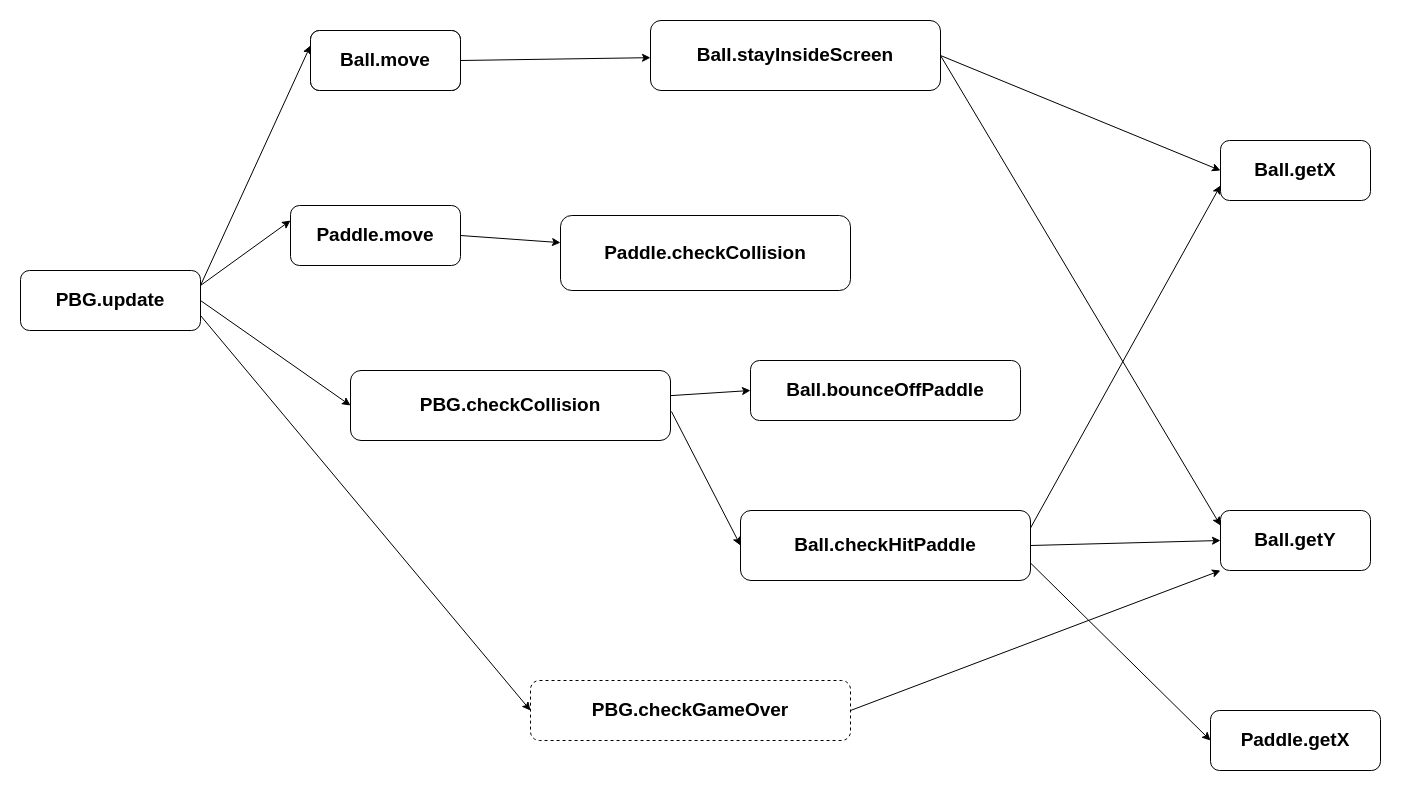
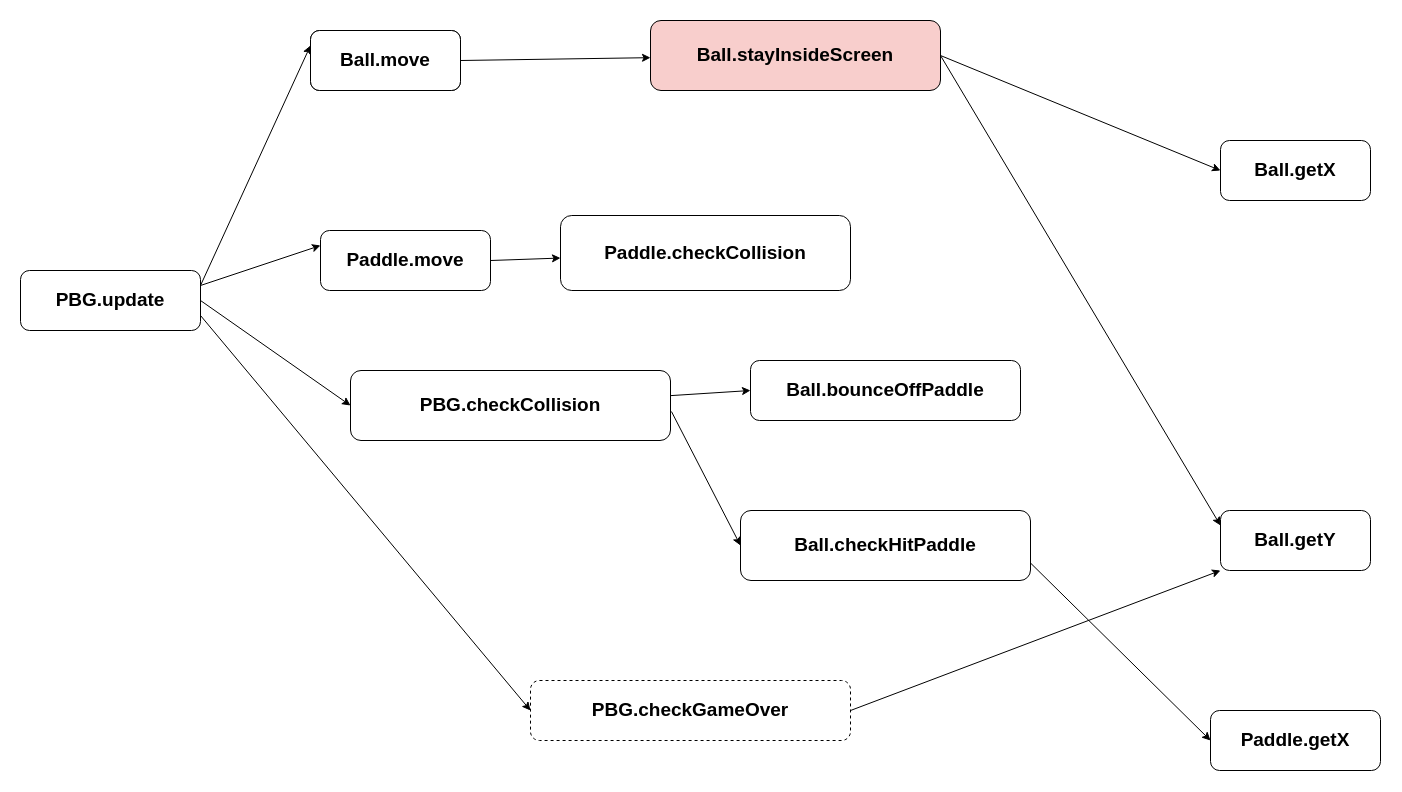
- <mxCell id="12" value="&lt;b style=&quot;&quot;&gt;&lt;font style=&quot;font-size: 19px;&quot;&gt;Ball.stayInsideScreen&lt;/font&gt;&lt;font style=&quot;font-size: 15px;&quot;&gt;&lt;br&gt;&lt;/font&gt;&lt;/b&gt;" style="rounded=1;whiteSpace=wrap;html=1;" parent="1" vertex="1"><mxGeometry x="650" y="20" width="290" height="70" as="geometry" /></mxCell>
+ <mxCell id="12" value="&lt;b style=&quot;&quot;&gt;&lt;font style=&quot;font-size: 19px;&quot;&gt;Ball.stayInsideScreen&lt;/font&gt;&lt;font style=&quot;font-size: 15px;&quot;&gt;&lt;br&gt;&lt;/font&gt;&lt;/b&gt;" style="rounded=1;whiteSpace=wrap;html=1;fillColor=#f8cecc;" parent="1" vertex="1"><mxGeometry x="650" y="20" width="290" height="70" as="geometry" /></mxCell>
- <mxCell id="16" value="&lt;b style=&quot;&quot;&gt;&lt;font style=&quot;font-size: 19px;&quot;&gt;Paddle.move&lt;/font&gt;&lt;/b&gt;" style="rounded=1;whiteSpace=wrap;html=1;" parent="1" vertex="1"><mxGeometry x="290" y="205" width="170" height="60" as="geometry" /></mxCell>
+ <mxCell id="16" value="&lt;b style=&quot;&quot;&gt;&lt;font style=&quot;font-size: 19px;&quot;&gt;Paddle.move&lt;/font&gt;&lt;/b&gt;" style="rounded=1;whiteSpace=wrap;html=1;" parent="1" vertex="1"><mxGeometry x="320" y="230" width="170" height="60" as="geometry" /></mxCell>
- <mxCell id="21" style="orthogonalLoop=1;jettySize=auto;html=1;exitX=1;exitY=0.25;exitDx=0;exitDy=0;entryX=0;entryY=0.75;entryDx=0;entryDy=0;strokeColor=default;rounded=0;" parent="1" source="24" target="13" edge="1"><mxGeometry relative="1" as="geometry" /></mxCell>
- <mxCell id="22" style="rounded=0;orthogonalLoop=1;jettySize=auto;html=1;exitX=1;exitY=0.5;exitDx=0;exitDy=0;entryX=0;entryY=0.5;entryDx=0;entryDy=0;" parent="1" source="24" target="14" edge="1"><mxGeometry relative="1" as="geometry"><mxPoint x="1310" y="270" as="targetPoint" /></mxGeometry></mxCell>
